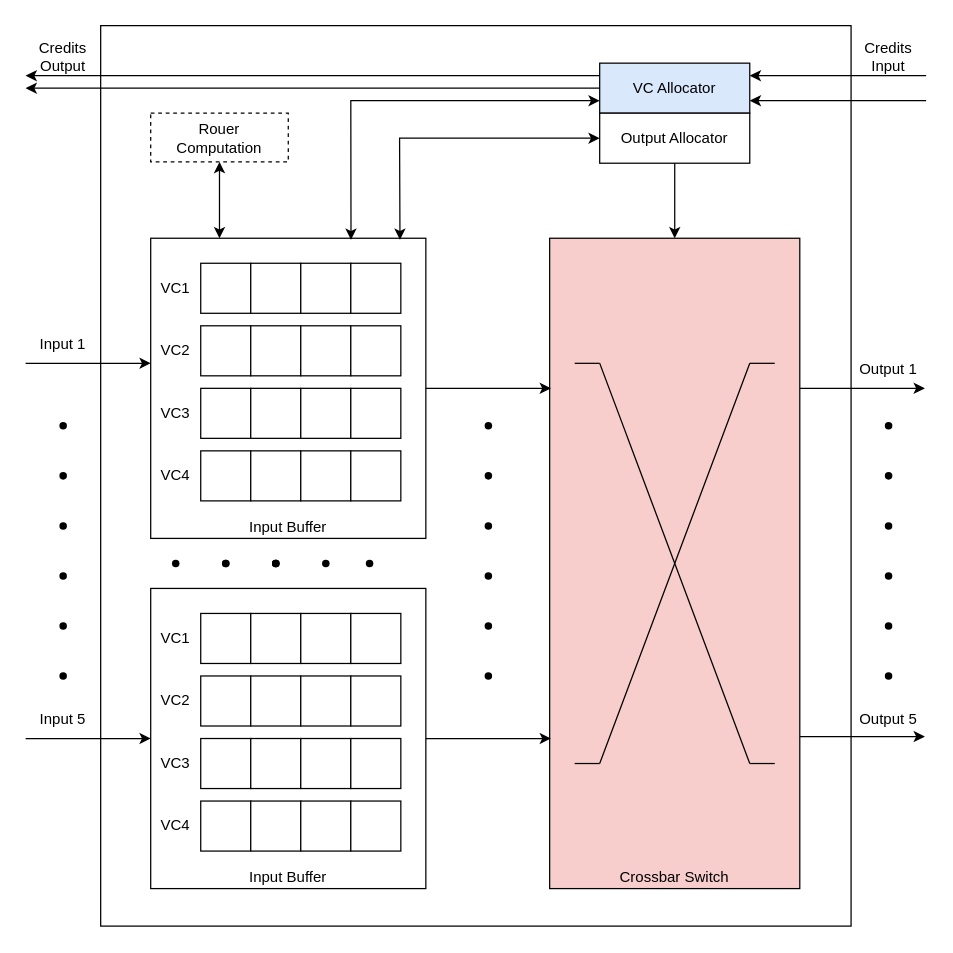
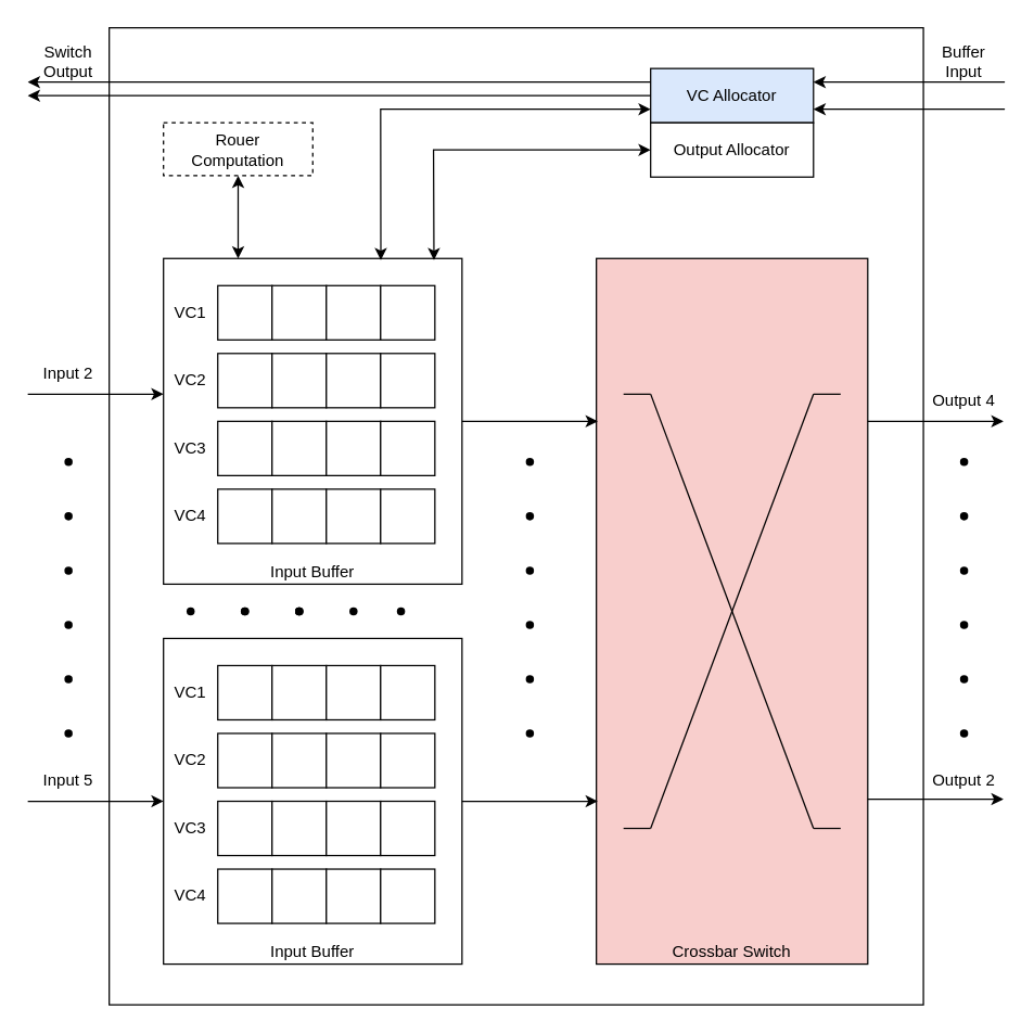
- <mxCell id="95" value="Credits Output" style="text;html=1;align=center;verticalAlign=middle;whiteSpace=wrap;rounded=0;" parent="1" vertex="1"><mxGeometry x="20" y="30" width="60" height="30" as="geometry" /></mxCell>
+ <mxCell id="95" value="Switch Output" style="text;html=1;align=center;verticalAlign=middle;whiteSpace=wrap;rounded=0;" parent="1" vertex="1"><mxGeometry x="20" y="30" width="60" height="30" as="geometry" /></mxCell>
- <mxCell id="78" value="Credits Input" style="text;html=1;align=center;verticalAlign=middle;whiteSpace=wrap;rounded=0;" parent="1" vertex="1"><mxGeometry x="680" y="30" width="60" height="30" as="geometry" /></mxCell>
+ <mxCell id="78" value="Buffer Input" style="text;html=1;align=center;verticalAlign=middle;whiteSpace=wrap;rounded=0;" parent="1" vertex="1"><mxGeometry x="680" y="30" width="60" height="30" as="geometry" /></mxCell>
- <mxCell id="71" value="" style="endArrow=classic;html=1;rounded=0;exitX=0.5;exitY=1;exitDx=0;exitDy=0;entryX=0.5;entryY=0;entryDx=0;entryDy=0;" parent="1" source="56" target="57" edge="1"><mxGeometry width="50" height="50" relative="1" as="geometry"><mxPoint x="810" y="180" as="sourcePoint" /><mxPoint x="860" y="130" as="targetPoint" /></mxGeometry></mxCell>
- <mxCell id="93" value="Input 1" style="text;html=1;align=center;verticalAlign=middle;whiteSpace=wrap;rounded=0;" parent="1" vertex="1"><mxGeometry x="20" y="260" width="60" height="30" as="geometry" /></mxCell>
+ <mxCell id="93" value="Input 2" style="text;html=1;align=center;verticalAlign=middle;whiteSpace=wrap;rounded=0;" parent="1" vertex="1"><mxGeometry x="20" y="260" width="60" height="30" as="geometry" /></mxCell>
- <mxCell id="79" value="Output 1" style="text;html=1;align=center;verticalAlign=middle;whiteSpace=wrap;rounded=0;" parent="1" vertex="1"><mxGeometry x="680" y="280" width="60" height="30" as="geometry" /></mxCell>
+ <mxCell id="79" value="Output 4" style="text;html=1;align=center;verticalAlign=middle;whiteSpace=wrap;rounded=0;" parent="1" vertex="1"><mxGeometry x="680" y="280" width="60" height="30" as="geometry" /></mxCell>
- <mxCell id="80" value="Output 5" style="text;html=1;align=center;verticalAlign=middle;whiteSpace=wrap;rounded=0;" parent="1" vertex="1"><mxGeometry x="680" y="560" width="60" height="30" as="geometry" /></mxCell>
+ <mxCell id="80" value="Output 2" style="text;html=1;align=center;verticalAlign=middle;whiteSpace=wrap;rounded=0;" parent="1" vertex="1"><mxGeometry x="680" y="560" width="60" height="30" as="geometry" /></mxCell>
